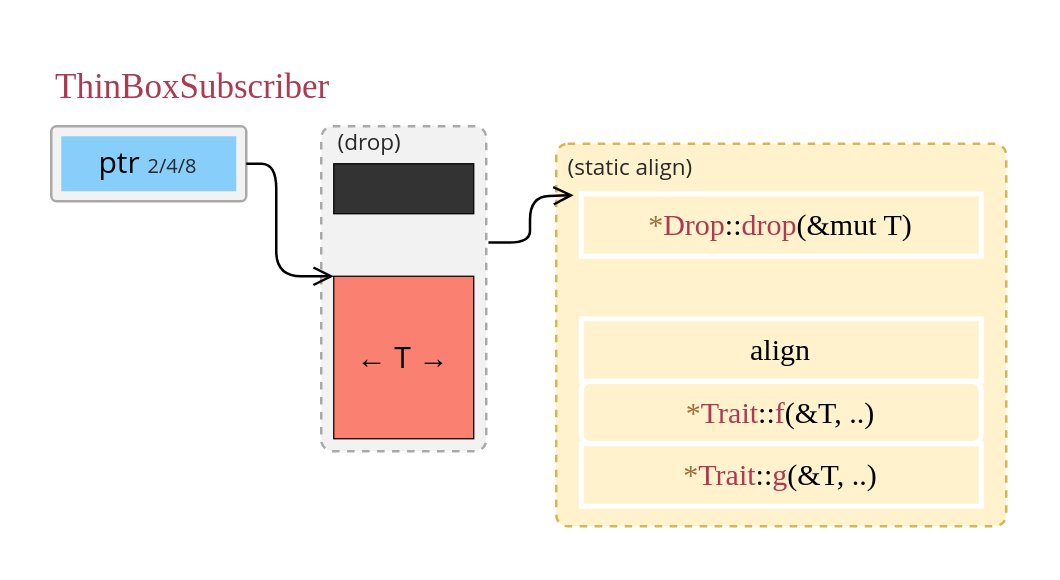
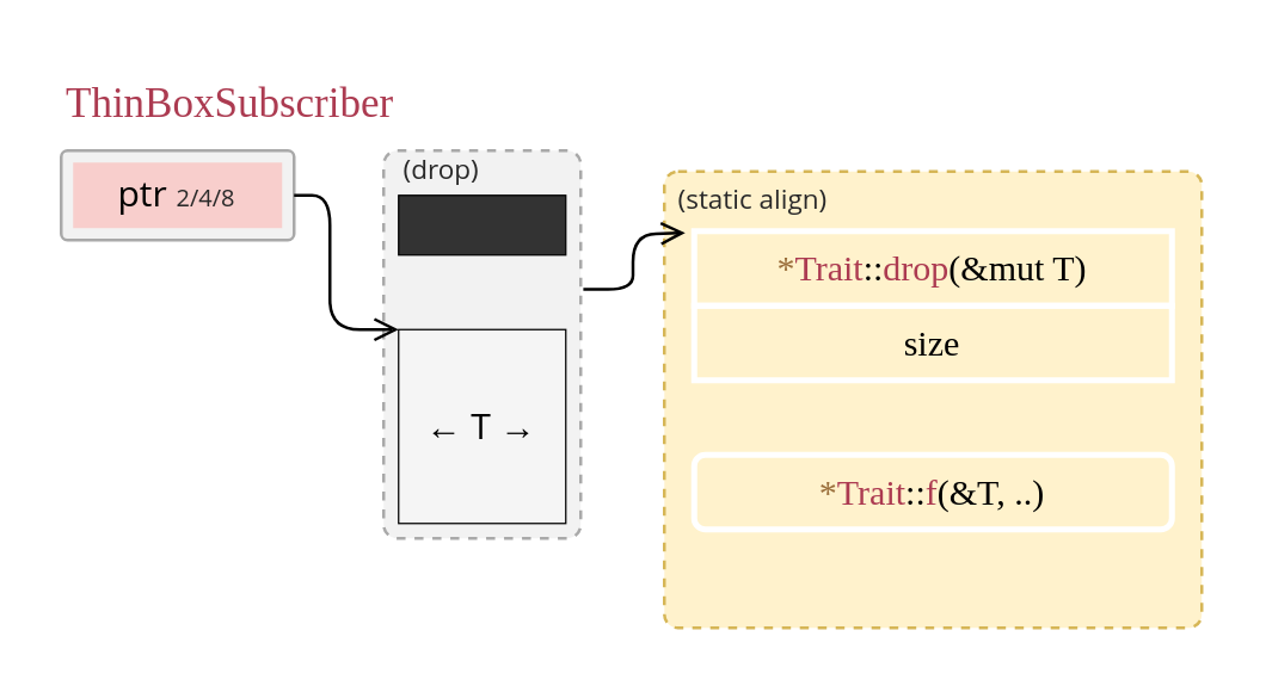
- <mxCell id="4" value="ptr &lt;font style=&quot;font-size: 8px; color: rgb(41, 41, 41);&quot;&gt;2/4/8&lt;/font&gt;" style="rounded=0;whiteSpace=wrap;html=1;strokeColor=none;fillColor=#87CEFA;fontFamily=Open Sans;fontSource=https%3A%2F%2Ffonts.googleapis.com%2Fcss%3Ffamily%3DOpen%2BSans;" parent="1" vertex="1"><mxGeometry x="24" y="54" width="70" height="22" as="geometry" /></mxCell>
+ <mxCell id="4" value="ptr &lt;font style=&quot;font-size: 8px; color: rgb(41, 41, 41);&quot;&gt;2/4/8&lt;/font&gt;" style="rounded=0;whiteSpace=wrap;html=1;strokeColor=none;fillColor=#f8cecc;fontFamily=Open Sans;fontSource=https%3A%2F%2Ffonts.googleapis.com%2Fcss%3Ffamily%3DOpen%2BSans;" parent="1" vertex="1"><mxGeometry x="24" y="54" width="70" height="22" as="geometry" /></mxCell>
- <mxCell id="9" value="&lt;font style=&quot;color: rgb(154, 110, 58);&quot;&gt;*&lt;/font&gt;&lt;font style=&quot;color: rgb(172, 59, 81);&quot;&gt;Drop&lt;/font&gt;::&lt;font style=&quot;color: rgb(172, 59, 81);&quot;&gt;drop&lt;/font&gt;(&amp;amp;mut T)" style="rounded=0;whiteSpace=wrap;html=1;strokeColor=#FFFFFF;fillColor=none;strokeWidth=2;fontFamily=Fira Code;fontSource=https%3A%2F%2Ffonts.googleapis.com%2Fcss%3Ffamily%3DFira%2BCode;" parent="1" vertex="1"><mxGeometry x="232" y="77" width="160" height="25" as="geometry" /></mxCell>
+ <mxCell id="9" value="&lt;font style=&quot;color: rgb(154, 110, 58);&quot;&gt;*&lt;/font&gt;&lt;font style=&quot;color: rgb(172, 59, 81);&quot;&gt;Trait&lt;/font&gt;::&lt;font style=&quot;color: rgb(172, 59, 81);&quot;&gt;drop&lt;/font&gt;(&amp;amp;mut T)" style="rounded=0;whiteSpace=wrap;html=1;strokeColor=#FFFFFF;fillColor=none;strokeWidth=2;fontFamily=Fira Code;fontSource=https%3A%2F%2Ffonts.googleapis.com%2Fcss%3Ffamily%3DFira%2BCode;" parent="1" vertex="1"><mxGeometry x="232" y="77" width="160" height="25" as="geometry" /></mxCell>
+ <mxCell id="10" value="size" style="rounded=0;whiteSpace=wrap;html=1;strokeColor=#FFFFFF;fillColor=none;strokeWidth=2;fontFamily=Fira Code;fontSource=https%3A%2F%2Ffonts.googleapis.com%2Fcss%3Ffamily%3DFira%2BCode;" parent="1" vertex="1"><mxGeometry x="232" y="102" width="160" height="25" as="geometry" /></mxCell>
- <mxCell id="11" value="align" style="rounded=0;whiteSpace=wrap;html=1;strokeColor=#FFFFFF;fillColor=none;strokeWidth=2;fontFamily=Fira Code;fontSource=https%3A%2F%2Ffonts.googleapis.com%2Fcss%3Ffamily%3DFira%2BCode;" parent="1" vertex="1"><mxGeometry x="232" y="127" width="160" height="25" as="geometry" /></mxCell>
- <mxCell id="6" value="← T →" style="rounded=0;whiteSpace=wrap;html=1;strokeColor=default;fillColor=#FA8072;fontFamily=Open Sans;fontSource=https%3A%2F%2Ffonts.googleapis.com%2Fcss%3Ffamily%3DOpen%2BSans;strokeWidth=0.5;" parent="1" vertex="1"><mxGeometry x="133" y="110" width="56" height="65" as="geometry" /></mxCell>
+ <mxCell id="6" value="← T →" style="rounded=0;whiteSpace=wrap;html=1;strokeColor=default;fillColor=#f5f5f5;fontFamily=Open Sans;fontSource=https%3A%2F%2Ffonts.googleapis.com%2Fcss%3Ffamily%3DOpen%2BSans;strokeWidth=0.5;" parent="1" vertex="1"><mxGeometry x="133" y="110" width="56" height="65" as="geometry" /></mxCell>
- <mxCell id="13" value="&lt;font style=&quot;color: rgb(154, 110, 58);&quot;&gt;*&lt;/font&gt;&lt;font style=&quot;color: rgb(172, 59, 81);&quot;&gt;Trait&lt;/font&gt;::&lt;font style=&quot;color: rgb(172, 59, 81);&quot;&gt;g&lt;/font&gt;(&amp;amp;T, ..)" style="rounded=0;whiteSpace=wrap;html=1;strokeColor=#FFFFFF;fillColor=none;strokeWidth=2;fontFamily=Fira Code;fontSource=https%3A%2F%2Ffonts.googleapis.com%2Fcss%3Ffamily%3DFira%2BCode;" parent="1" vertex="1"><mxGeometry x="232" y="177" width="160" height="25" as="geometry" /></mxCell>
